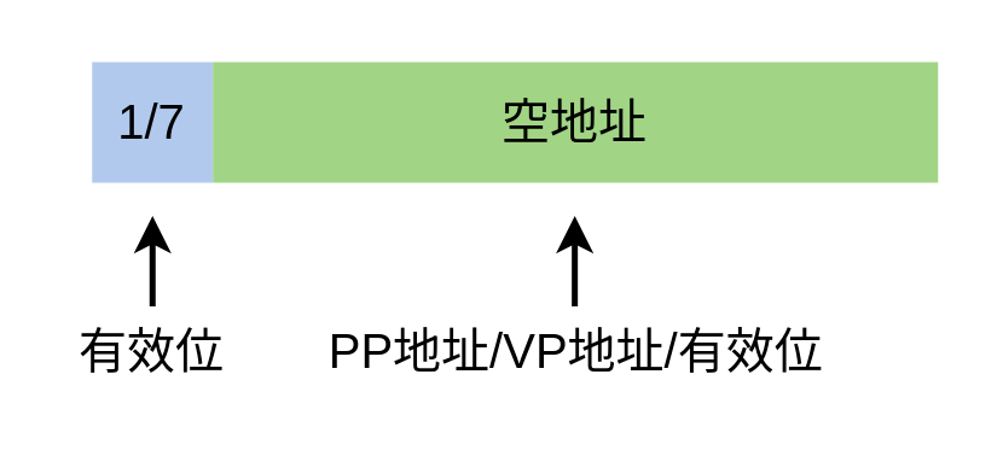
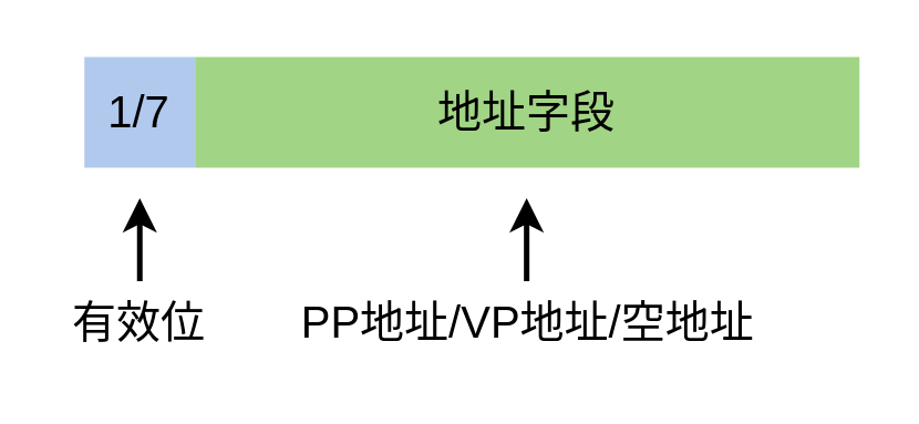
- <mxCell id="3" value="空地址" style="rounded=0;whiteSpace=wrap;html=1;strokeColor=none;strokeWidth=0;fontSize=16;fontColor=#000000;fillColor=#97D077;opacity=90;" parent="1" vertex="1"><mxGeometry x="70" y="20" width="240" height="40" as="geometry" /></mxCell>
+ <mxCell id="3" value="地址字段" style="rounded=0;whiteSpace=wrap;html=1;strokeColor=none;strokeWidth=0;fontSize=16;fontColor=#000000;fillColor=#97D077;opacity=90;" parent="1" vertex="1"><mxGeometry x="70" y="20" width="240" height="40" as="geometry" /></mxCell>
- <mxCell id="7" value="PP地址/VP地址/有效位" style="text;html=1;strokeColor=none;fillColor=none;align=center;verticalAlign=middle;whiteSpace=wrap;rounded=0;fontSize=16;fontColor=#000000;" parent="1" vertex="1"><mxGeometry x="103" y="101" width="175" height="30" as="geometry" /></mxCell>
+ <mxCell id="7" value="PP地址/VP地址/空地址" style="text;html=1;strokeColor=none;fillColor=none;align=center;verticalAlign=middle;whiteSpace=wrap;rounded=0;fontSize=16;fontColor=#000000;" parent="1" vertex="1"><mxGeometry x="103" y="101" width="175" height="30" as="geometry" /></mxCell>
